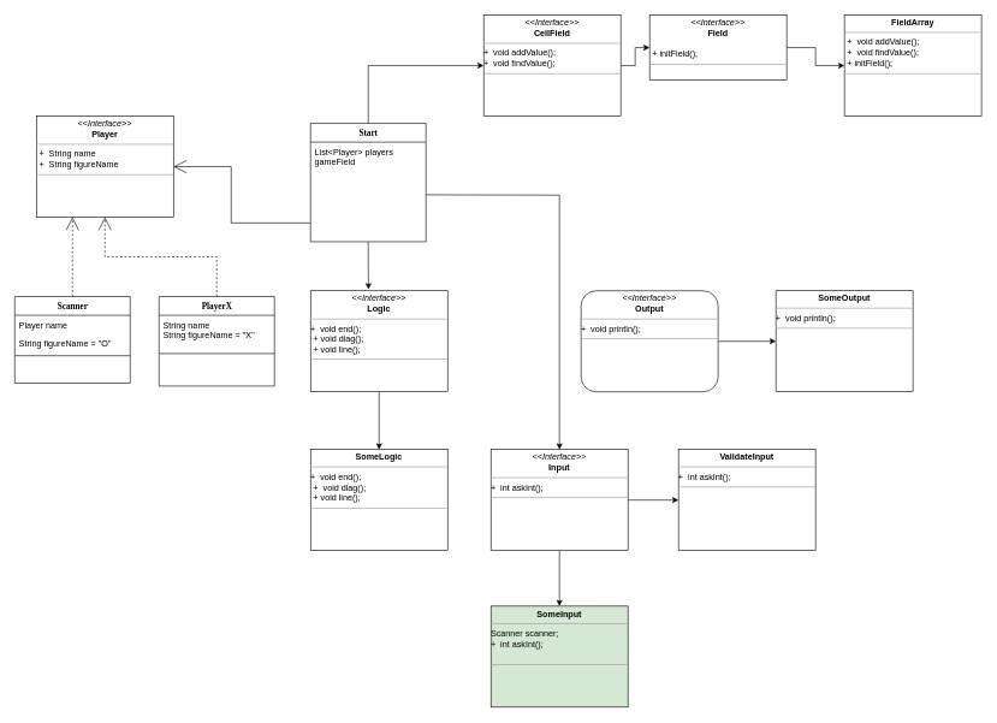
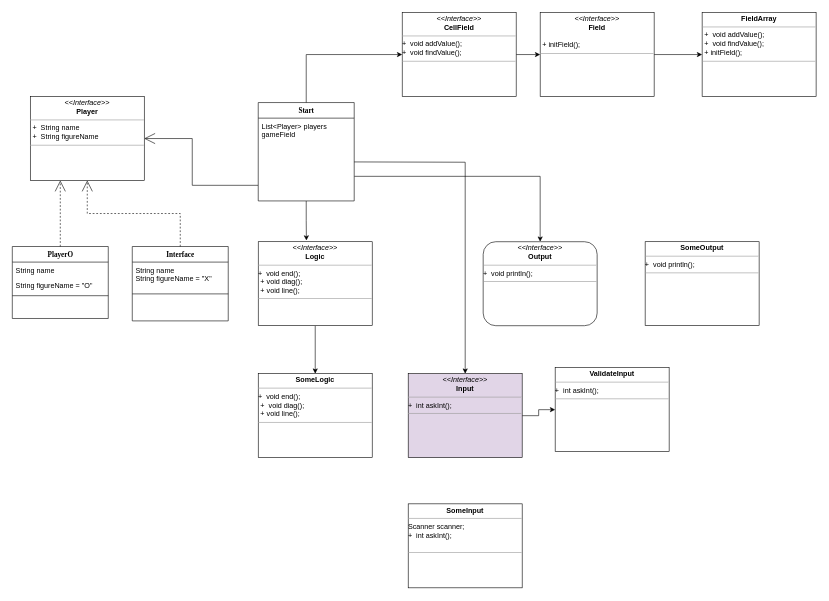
- <mxCell id="19" value="&lt;p style=&quot;margin: 0px ; margin-top: 4px ; text-align: center&quot;&gt;&lt;i&gt;&amp;lt;&amp;lt;Interface&amp;gt;&amp;gt;&lt;/i&gt;&lt;br&gt;&lt;b&gt;Field&lt;/b&gt;&lt;/p&gt;&lt;br&gt;&lt;p style=&quot;margin: 0px ; margin-left: 4px&quot;&gt;+ initField();&lt;br&gt;&lt;/p&gt;&lt;hr size=&quot;1&quot;&gt;&lt;p style=&quot;margin: 0px ; margin-left: 4px&quot;&gt;&lt;br&gt;&lt;br&gt;&lt;/p&gt;" style="verticalAlign=top;align=left;overflow=fill;fontSize=12;fontFamily=Helvetica;html=1;rounded=0;shadow=0;comic=0;labelBackgroundColor=none;strokeWidth=1" parent="1" vertex="1"><mxGeometry x="900" y="20" width="190" height="90" as="geometry" /></mxCell>
+ <mxCell id="19" value="&lt;p style=&quot;margin: 0px ; margin-top: 4px ; text-align: center&quot;&gt;&lt;i&gt;&amp;lt;&amp;lt;Interface&amp;gt;&amp;gt;&lt;/i&gt;&lt;br&gt;&lt;b&gt;Field&lt;/b&gt;&lt;/p&gt;&lt;br&gt;&lt;p style=&quot;margin: 0px ; margin-left: 4px&quot;&gt;+ initField();&lt;br&gt;&lt;/p&gt;&lt;hr size=&quot;1&quot;&gt;&lt;p style=&quot;margin: 0px ; margin-left: 4px&quot;&gt;&lt;br&gt;&lt;br&gt;&lt;/p&gt;" style="verticalAlign=top;align=left;overflow=fill;fontSize=12;fontFamily=Helvetica;html=1;rounded=0;shadow=0;comic=0;labelBackgroundColor=none;strokeWidth=1" parent="1" vertex="1"><mxGeometry x="900" y="20" width="190" height="140" as="geometry" /></mxCell>
+ <mxCell id="9" style="edgeStyle=orthogonalEdgeStyle;rounded=0;orthogonalLoop=1;jettySize=auto;html=1;exitX=1;exitY=0.75;exitDx=0;exitDy=0;" parent="1" source="11" target="31" edge="1"><mxGeometry relative="1" as="geometry" /></mxCell>
- <mxCell id="3" value="Scanner" style="swimlane;html=1;fontStyle=1;align=center;verticalAlign=top;childLayout=stackLayout;horizontal=1;startSize=26;horizontalStack=0;resizeParent=1;resizeLast=0;collapsible=1;marginBottom=0;swimlaneFillColor=#ffffff;rounded=0;shadow=0;comic=0;labelBackgroundColor=none;strokeWidth=1;fillColor=none;fontFamily=Verdana;fontSize=12" parent="1" vertex="1"><mxGeometry x="20" y="410" width="160" height="120" as="geometry" /></mxCell>
+ <mxCell id="3" value="PlayerO" style="swimlane;html=1;fontStyle=1;align=center;verticalAlign=top;childLayout=stackLayout;horizontal=1;startSize=26;horizontalStack=0;resizeParent=1;resizeLast=0;collapsible=1;marginBottom=0;swimlaneFillColor=#ffffff;rounded=0;shadow=0;comic=0;labelBackgroundColor=none;strokeWidth=1;fillColor=none;fontFamily=Verdana;fontSize=12" parent="1" vertex="1"><mxGeometry x="20" y="410" width="160" height="120" as="geometry" /></mxCell>
- <mxCell id="14" value="PlayerX" style="swimlane;html=1;fontStyle=1;align=center;verticalAlign=top;childLayout=stackLayout;horizontal=1;startSize=26;horizontalStack=0;resizeParent=1;resizeLast=0;collapsible=1;marginBottom=0;swimlaneFillColor=#ffffff;rounded=0;shadow=0;comic=0;labelBackgroundColor=none;strokeWidth=1;fillColor=none;fontFamily=Verdana;fontSize=12" parent="1" vertex="1"><mxGeometry x="220" y="410" width="160" height="124" as="geometry" /></mxCell>
+ <mxCell id="14" value="Interface" style="swimlane;html=1;fontStyle=1;align=center;verticalAlign=top;childLayout=stackLayout;horizontal=1;startSize=26;horizontalStack=0;resizeParent=1;resizeLast=0;collapsible=1;marginBottom=0;swimlaneFillColor=#ffffff;rounded=0;shadow=0;comic=0;labelBackgroundColor=none;strokeWidth=1;fillColor=none;fontFamily=Verdana;fontSize=12" parent="1" vertex="1"><mxGeometry x="220" y="410" width="160" height="124" as="geometry" /></mxCell>
- <mxCell id="4" value="&lt;div&gt;Player name&lt;/div&gt;&lt;div&gt;&lt;br&gt;&lt;/div&gt;" style="text;html=1;strokeColor=none;fillColor=none;align=left;verticalAlign=top;spacingLeft=4;spacingRight=4;whiteSpace=wrap;overflow=hidden;rotatable=0;points=[[0,0.5],[1,0.5]];portConstraint=eastwest;" parent="3" vertex="1"><mxGeometry y="26" width="160" height="26" as="geometry" /></mxCell>
+ <mxCell id="4" value="&lt;div&gt;String name&lt;/div&gt;&lt;div&gt;&lt;br&gt;&lt;/div&gt;" style="text;html=1;strokeColor=none;fillColor=none;align=left;verticalAlign=top;spacingLeft=4;spacingRight=4;whiteSpace=wrap;overflow=hidden;rotatable=0;points=[[0,0.5],[1,0.5]];portConstraint=eastwest;" parent="3" vertex="1"><mxGeometry y="26" width="160" height="26" as="geometry" /></mxCell>
- <mxCell id="30" value="" style="edgeStyle=orthogonalEdgeStyle;rounded=0;orthogonalLoop=1;jettySize=auto;html=1;" parent="1" source="31" target="32" edge="1"><mxGeometry relative="1" as="geometry" /></mxCell>
- <mxCell id="26" value="&lt;p style=&quot;margin: 0px ; margin-top: 4px ; text-align: center&quot;&gt;&lt;i&gt;&amp;lt;&amp;lt;Interface&amp;gt;&amp;gt;&lt;/i&gt;&lt;br&gt;&lt;b&gt;Input&lt;/b&gt;&lt;/p&gt;&lt;hr size=&quot;1&quot;&gt;+&amp;nbsp; int askInt();&lt;br&gt;&lt;hr size=&quot;1&quot;&gt;&lt;p style=&quot;margin: 0px ; margin-left: 4px&quot;&gt;&lt;br&gt;&lt;br&gt;&lt;/p&gt;" style="verticalAlign=top;align=left;overflow=fill;fontSize=12;fontFamily=Helvetica;html=1;rounded=0;shadow=0;comic=0;labelBackgroundColor=none;strokeWidth=1" parent="1" vertex="1"><mxGeometry x="680" y="622" width="190" height="140" as="geometry" /></mxCell>
+ <mxCell id="26" value="&lt;p style=&quot;margin: 0px ; margin-top: 4px ; text-align: center&quot;&gt;&lt;i&gt;&amp;lt;&amp;lt;Interface&amp;gt;&amp;gt;&lt;/i&gt;&lt;br&gt;&lt;b&gt;Input&lt;/b&gt;&lt;/p&gt;&lt;hr size=&quot;1&quot;&gt;+&amp;nbsp; int askInt();&lt;br&gt;&lt;hr size=&quot;1&quot;&gt;&lt;p style=&quot;margin: 0px ; margin-left: 4px&quot;&gt;&lt;br&gt;&lt;br&gt;&lt;/p&gt;" style="verticalAlign=top;align=left;overflow=fill;fontSize=12;fontFamily=Helvetica;html=1;rounded=0;shadow=0;comic=0;labelBackgroundColor=none;strokeWidth=1;fillColor=#e1d5e7;" parent="1" vertex="1"><mxGeometry x="680" y="622" width="190" height="140" as="geometry" /></mxCell>
- <mxCell id="28" value="&lt;p style=&quot;margin: 0px ; margin-top: 4px ; text-align: center&quot;&gt;&lt;b&gt;ValidateInput&lt;/b&gt;&lt;/p&gt;&lt;hr size=&quot;1&quot;&gt;+&amp;nbsp; int askInt();&lt;br&gt;&lt;hr size=&quot;1&quot;&gt;&lt;p style=&quot;margin: 0px ; margin-left: 4px&quot;&gt;&lt;br&gt;&lt;br&gt;&lt;/p&gt;" style="verticalAlign=top;align=left;overflow=fill;fontSize=12;fontFamily=Helvetica;html=1;rounded=0;shadow=0;comic=0;labelBackgroundColor=none;strokeWidth=1" parent="1" vertex="1"><mxGeometry x="940" y="622" width="190" height="140" as="geometry" /></mxCell>
+ <mxCell id="28" value="&lt;p style=&quot;margin: 0px ; margin-top: 4px ; text-align: center&quot;&gt;&lt;b&gt;ValidateInput&lt;/b&gt;&lt;/p&gt;&lt;hr size=&quot;1&quot;&gt;+&amp;nbsp; int askInt();&lt;br&gt;&lt;hr size=&quot;1&quot;&gt;&lt;p style=&quot;margin: 0px ; margin-left: 4px&quot;&gt;&lt;br&gt;&lt;br&gt;&lt;/p&gt;" style="verticalAlign=top;align=left;overflow=fill;fontSize=12;fontFamily=Helvetica;html=1;rounded=0;shadow=0;comic=0;labelBackgroundColor=none;strokeWidth=1" parent="1" vertex="1"><mxGeometry x="925" y="612" width="190" height="140" as="geometry" /></mxCell>
- <mxCell id="24" value="" style="edgeStyle=orthogonalEdgeStyle;rounded=0;orthogonalLoop=1;jettySize=auto;html=1;" parent="1" source="26" target="27" edge="1"><mxGeometry relative="1" as="geometry" /></mxCell>
- <mxCell id="27" value="&lt;p style=&quot;margin: 0px ; margin-top: 4px ; text-align: center&quot;&gt;&lt;b&gt;SomeInput&lt;/b&gt;&lt;/p&gt;&lt;hr size=&quot;1&quot;&gt;&lt;div&gt;Scanner scanner;&lt;br&gt;&lt;/div&gt;&lt;div&gt;+&amp;nbsp; int askInt();&lt;/div&gt;&lt;div&gt;&lt;br&gt;&lt;/div&gt;&lt;hr size=&quot;1&quot;&gt;&lt;p style=&quot;margin: 0px ; margin-left: 4px&quot;&gt;&lt;br&gt;&lt;br&gt;&lt;/p&gt;" style="verticalAlign=top;align=left;overflow=fill;fontSize=12;fontFamily=Helvetica;html=1;rounded=0;shadow=0;comic=0;labelBackgroundColor=none;strokeWidth=1;fillColor=#d5e8d4;" parent="1" vertex="1"><mxGeometry x="680" y="839" width="190" height="140" as="geometry" /></mxCell>
+ <mxCell id="27" value="&lt;p style=&quot;margin: 0px ; margin-top: 4px ; text-align: center&quot;&gt;&lt;b&gt;SomeInput&lt;/b&gt;&lt;/p&gt;&lt;hr size=&quot;1&quot;&gt;&lt;div&gt;Scanner scanner;&lt;br&gt;&lt;/div&gt;&lt;div&gt;+&amp;nbsp; int askInt();&lt;/div&gt;&lt;div&gt;&lt;br&gt;&lt;/div&gt;&lt;hr size=&quot;1&quot;&gt;&lt;p style=&quot;margin: 0px ; margin-left: 4px&quot;&gt;&lt;br&gt;&lt;br&gt;&lt;/p&gt;" style="verticalAlign=top;align=left;overflow=fill;fontSize=12;fontFamily=Helvetica;html=1;rounded=0;shadow=0;comic=0;labelBackgroundColor=none;strokeWidth=1" parent="1" vertex="1"><mxGeometry x="680" y="839" width="190" height="140" as="geometry" /></mxCell>
